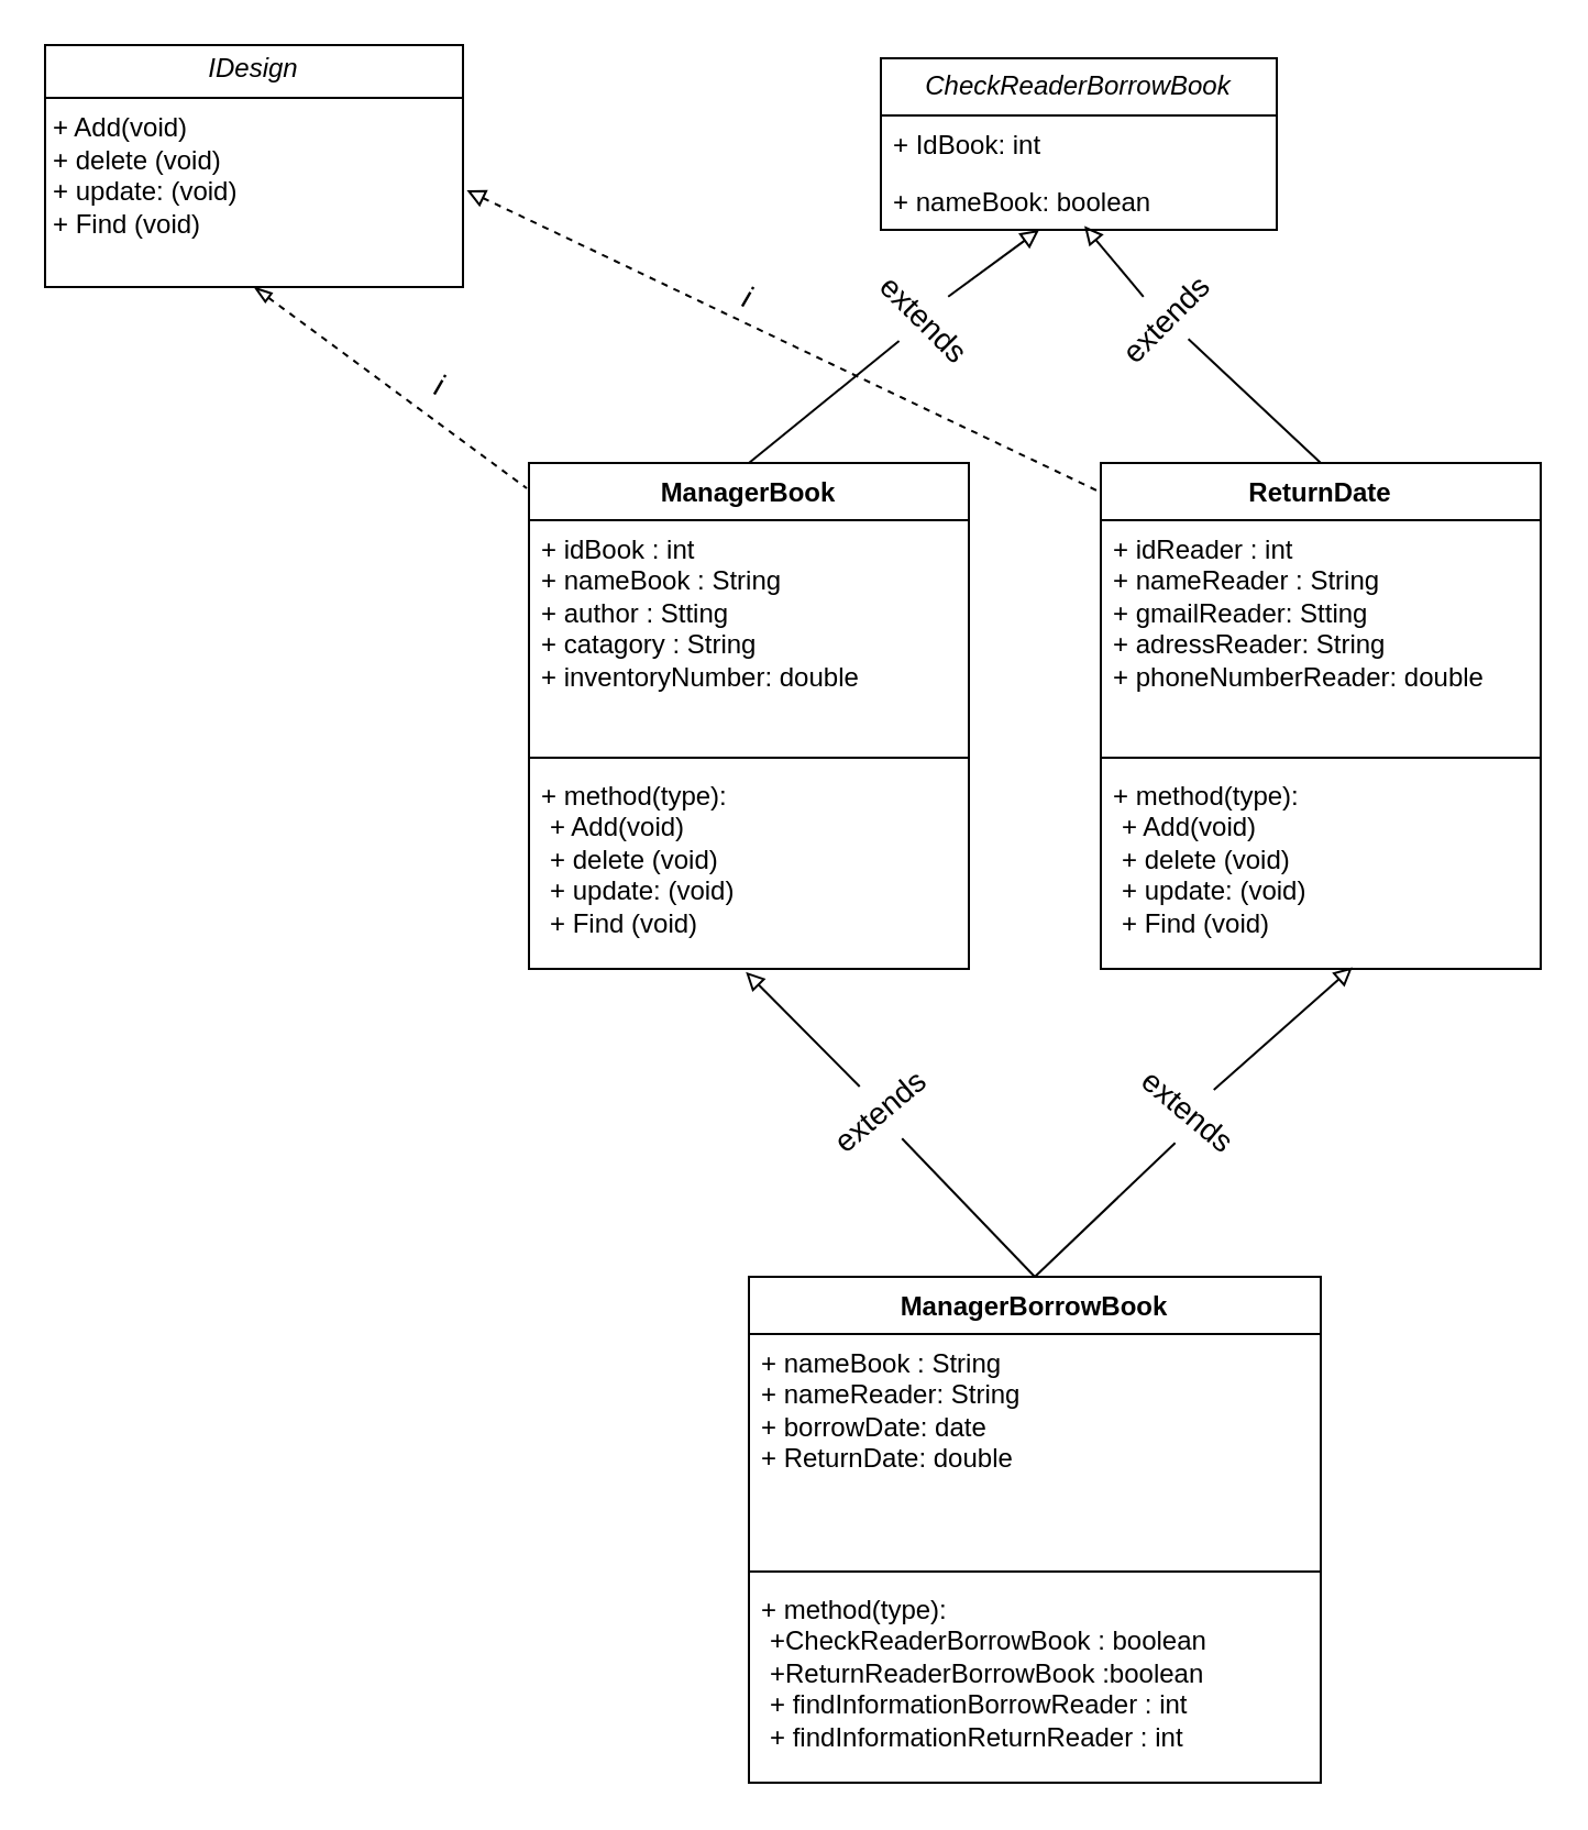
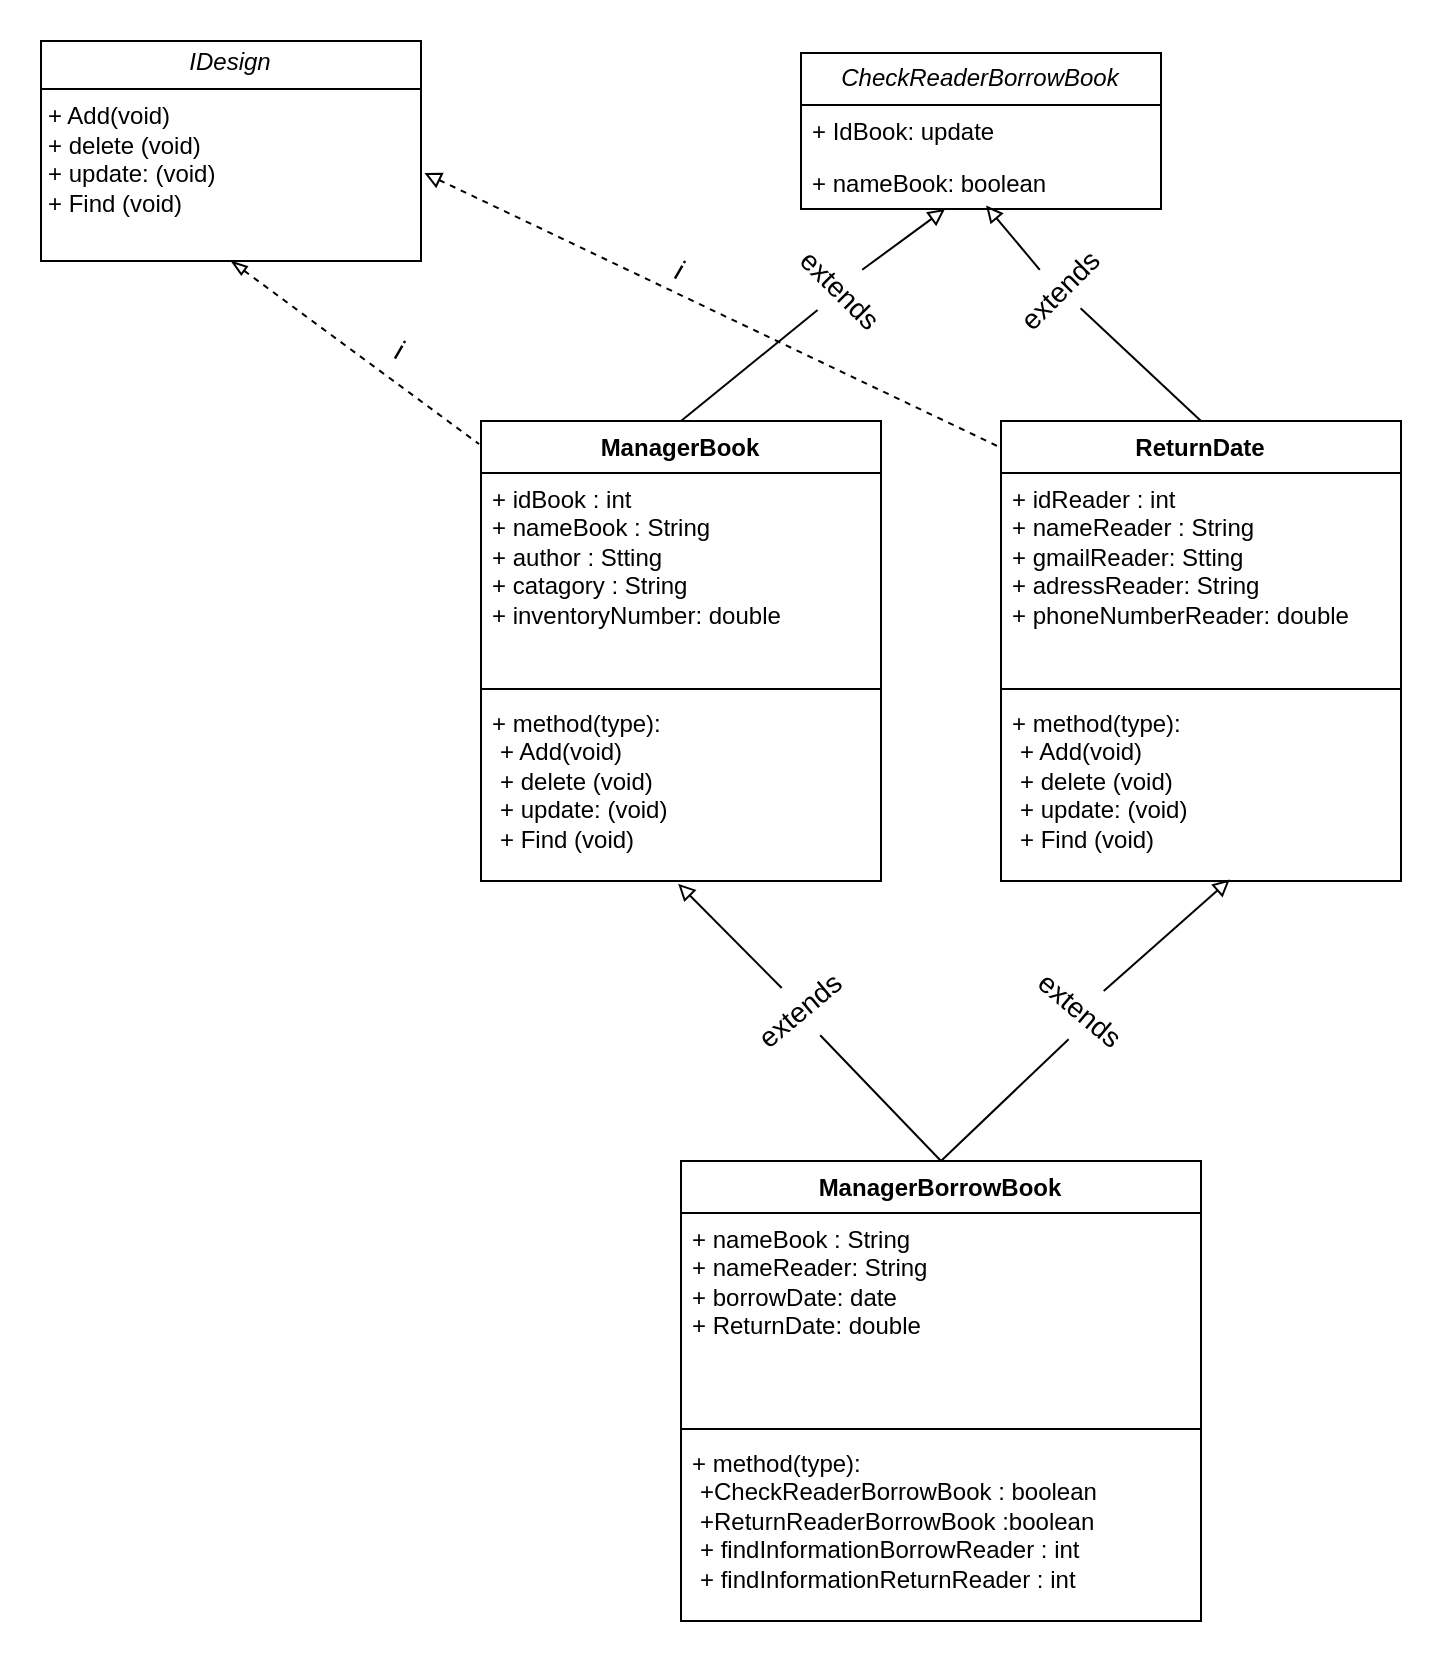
- <mxCell id="3" value="+ IdBook: int" style="text;strokeColor=none;fillColor=none;align=left;verticalAlign=top;spacingLeft=4;spacingRight=4;overflow=hidden;rotatable=0;points=[[0,0.5],[1,0.5]];portConstraint=eastwest;whiteSpace=wrap;html=1;" parent="2" vertex="1"><mxGeometry y="26" width="180" height="26" as="geometry" /></mxCell>
+ <mxCell id="3" value="+ IdBook: update" style="text;strokeColor=none;fillColor=none;align=left;verticalAlign=top;spacingLeft=4;spacingRight=4;overflow=hidden;rotatable=0;points=[[0,0.5],[1,0.5]];portConstraint=eastwest;whiteSpace=wrap;html=1;" parent="2" vertex="1"><mxGeometry y="26" width="180" height="26" as="geometry" /></mxCell>
